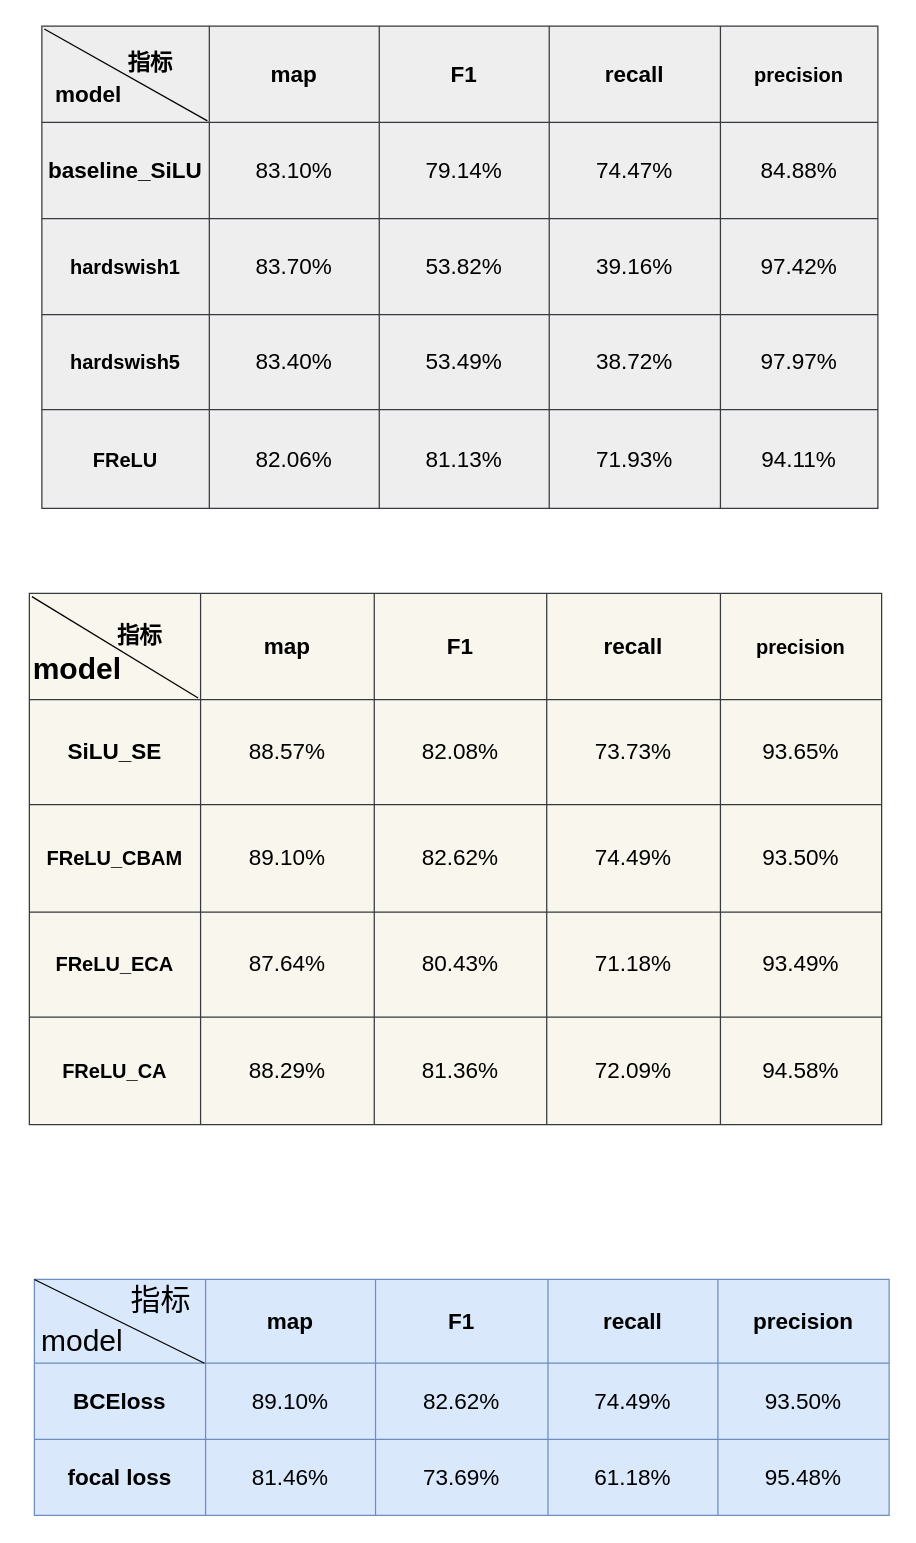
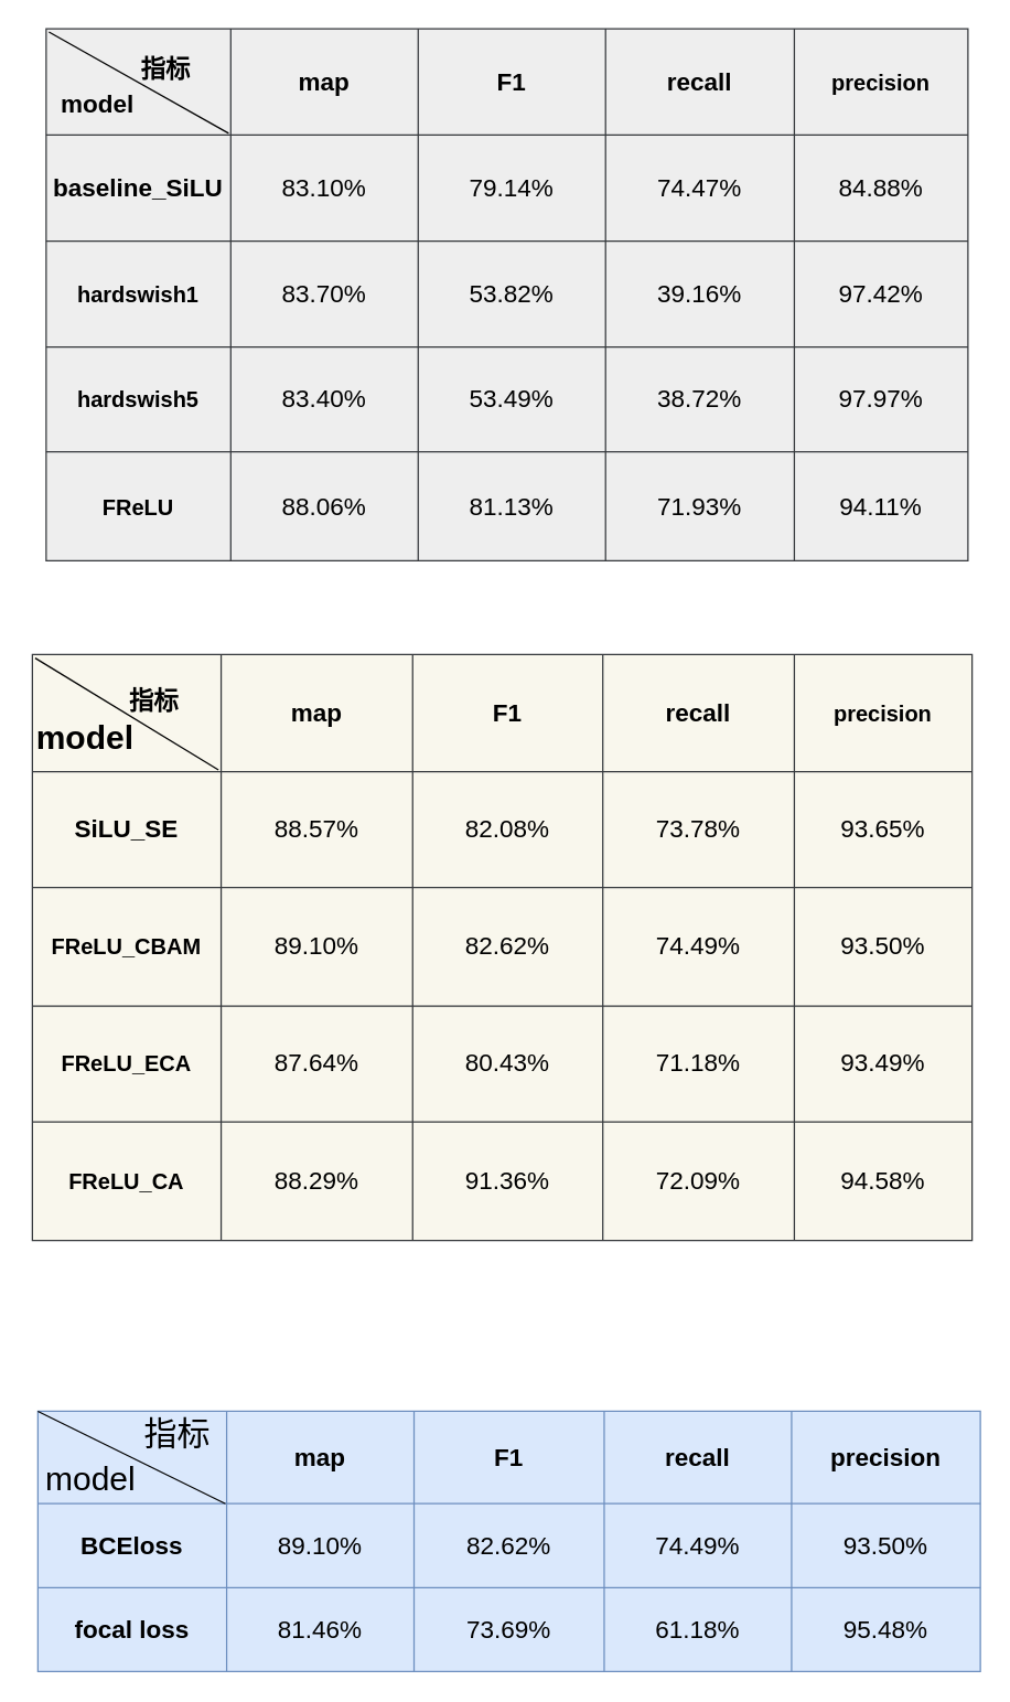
- <mxCell id="29" value="&lt;font style=&quot;font-size: 18px&quot;&gt;82.06%&lt;/font&gt;" style="shape=partialRectangle;html=1;whiteSpace=wrap;connectable=0;overflow=hidden;fillColor=none;top=0;left=0;bottom=0;right=0;pointerEvents=1;" parent="27" vertex="1"><mxGeometry x="134" width="136" height="79" as="geometry"><mxRectangle width="136" height="79" as="alternateBounds" /></mxGeometry></mxCell>
+ <mxCell id="29" value="&lt;font style=&quot;font-size: 18px&quot;&gt;88.06%&lt;/font&gt;" style="shape=partialRectangle;html=1;whiteSpace=wrap;connectable=0;overflow=hidden;fillColor=none;top=0;left=0;bottom=0;right=0;pointerEvents=1;" parent="27" vertex="1"><mxGeometry x="134" width="136" height="79" as="geometry"><mxRectangle width="136" height="79" as="alternateBounds" /></mxGeometry></mxCell>
- <mxCell id="46" value="&lt;font style=&quot;font-size: 18px&quot;&gt;73.73%&lt;/font&gt;" style="shape=partialRectangle;html=1;whiteSpace=wrap;connectable=0;overflow=hidden;fillColor=none;top=0;left=0;bottom=0;right=0;pointerEvents=1;" vertex="1" parent="42"><mxGeometry x="414" width="139" height="84" as="geometry"><mxRectangle width="139" height="84" as="alternateBounds" /></mxGeometry></mxCell>
+ <mxCell id="46" value="&lt;font style=&quot;font-size: 18px&quot;&gt;73.78%&lt;/font&gt;" style="shape=partialRectangle;html=1;whiteSpace=wrap;connectable=0;overflow=hidden;fillColor=none;top=0;left=0;bottom=0;right=0;pointerEvents=1;" vertex="1" parent="42"><mxGeometry x="414" width="139" height="84" as="geometry"><mxRectangle width="139" height="84" as="alternateBounds" /></mxGeometry></mxCell>
- <mxCell id="63" value="&lt;font style=&quot;font-size: 18px&quot;&gt;81.36%&lt;/font&gt;" style="shape=partialRectangle;html=1;whiteSpace=wrap;connectable=0;overflow=hidden;fillColor=none;top=0;left=0;bottom=0;right=0;pointerEvents=1;" vertex="1" parent="60"><mxGeometry x="276" width="138" height="86" as="geometry"><mxRectangle width="138" height="86" as="alternateBounds" /></mxGeometry></mxCell>
+ <mxCell id="63" value="&lt;font style=&quot;font-size: 18px&quot;&gt;91.36%&lt;/font&gt;" style="shape=partialRectangle;html=1;whiteSpace=wrap;connectable=0;overflow=hidden;fillColor=none;top=0;left=0;bottom=0;right=0;pointerEvents=1;" vertex="1" parent="60"><mxGeometry x="276" width="138" height="86" as="geometry"><mxRectangle width="138" height="86" as="alternateBounds" /></mxGeometry></mxCell>
